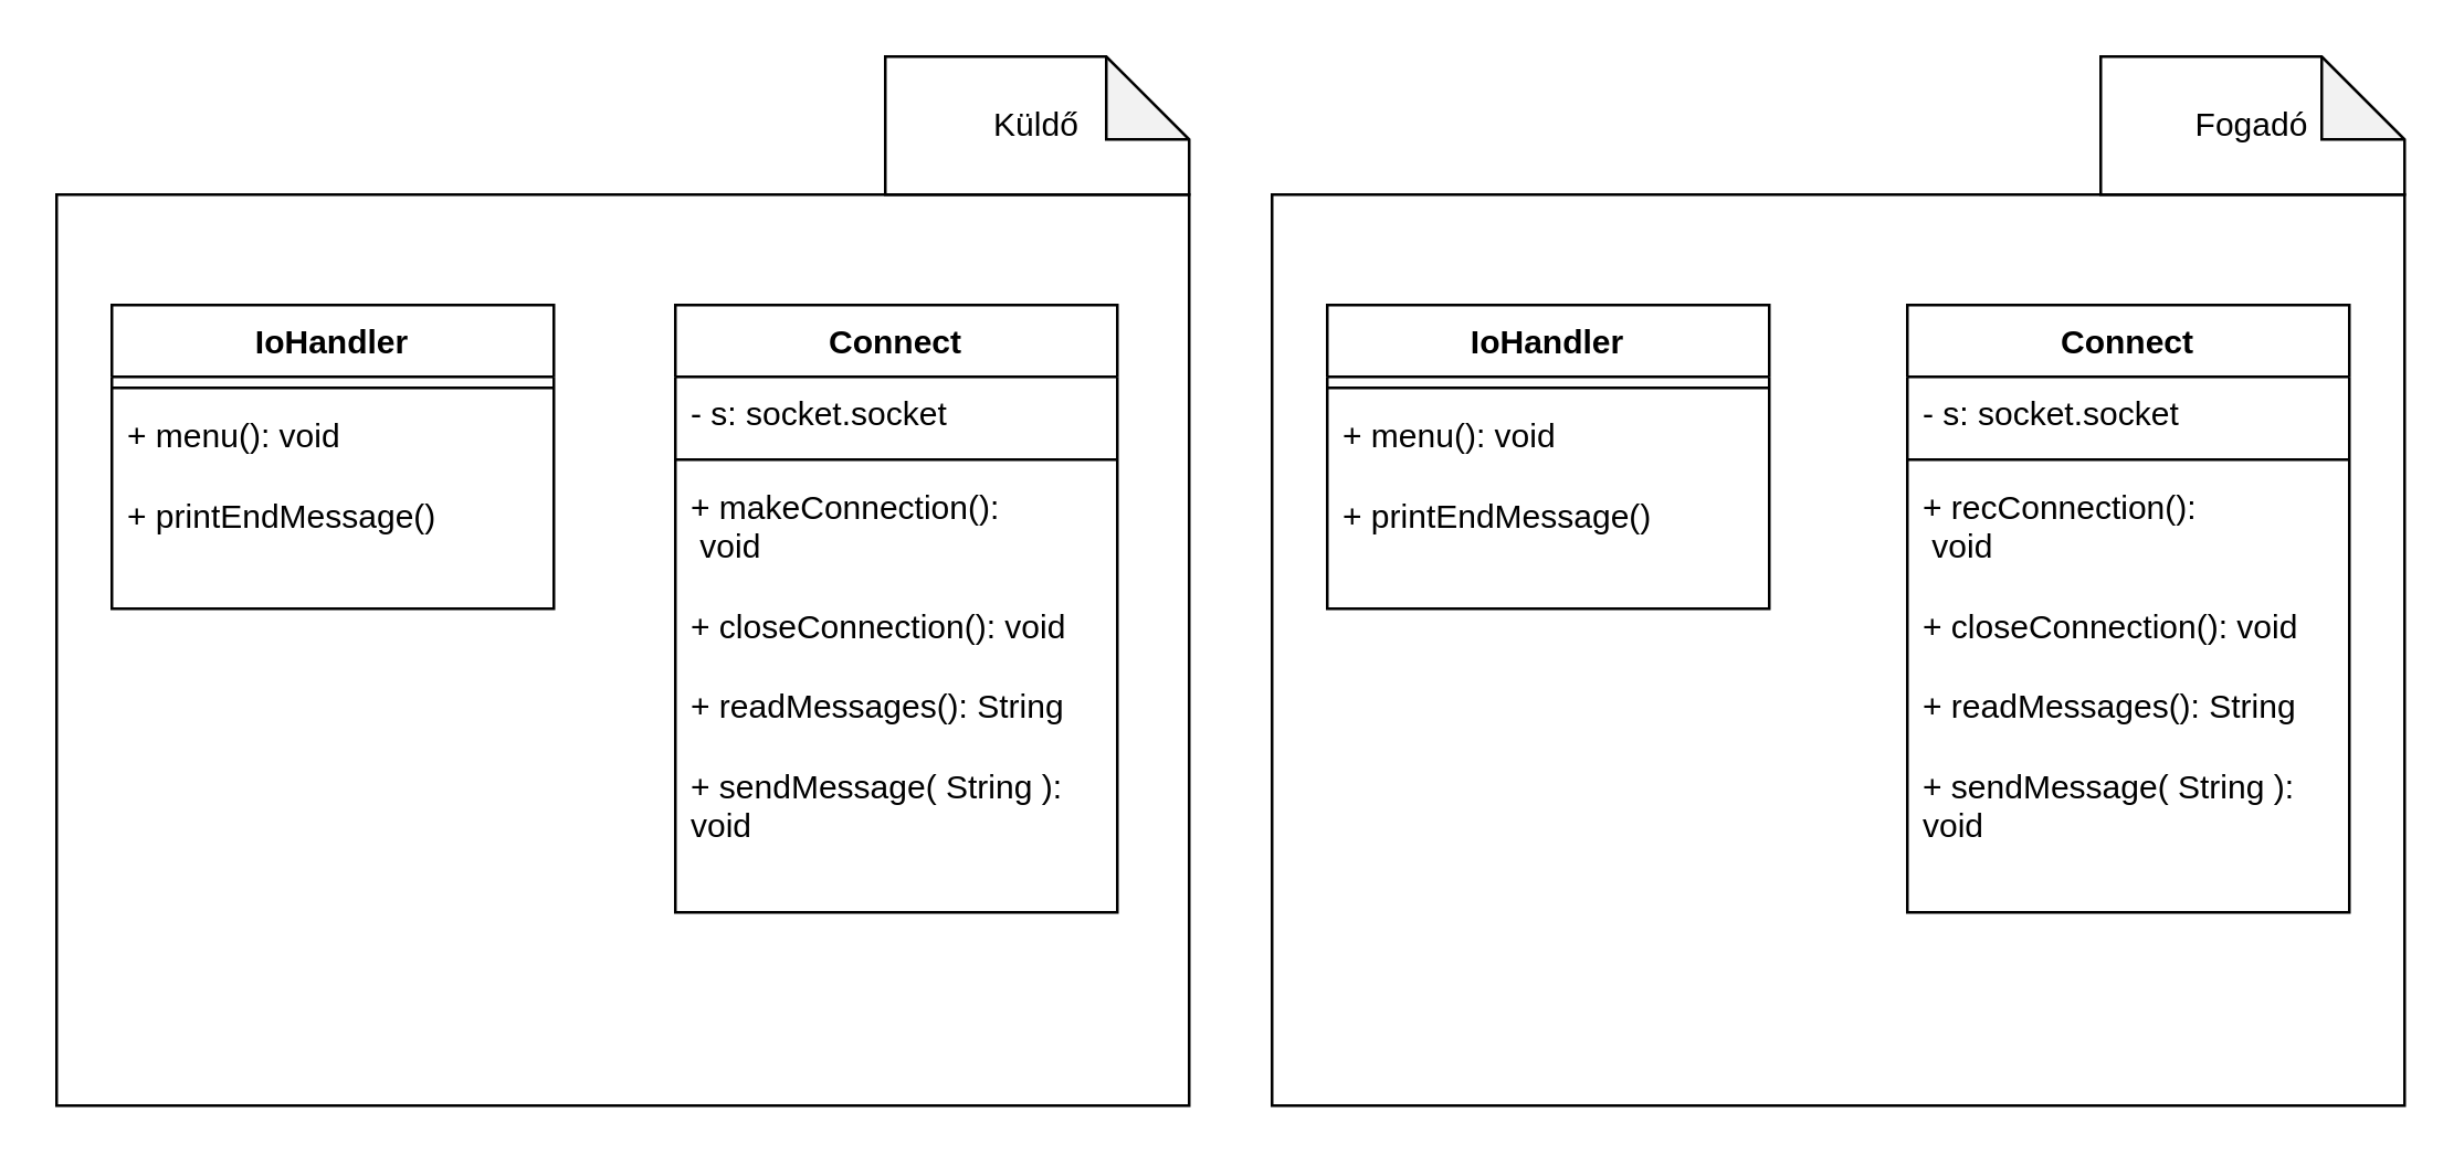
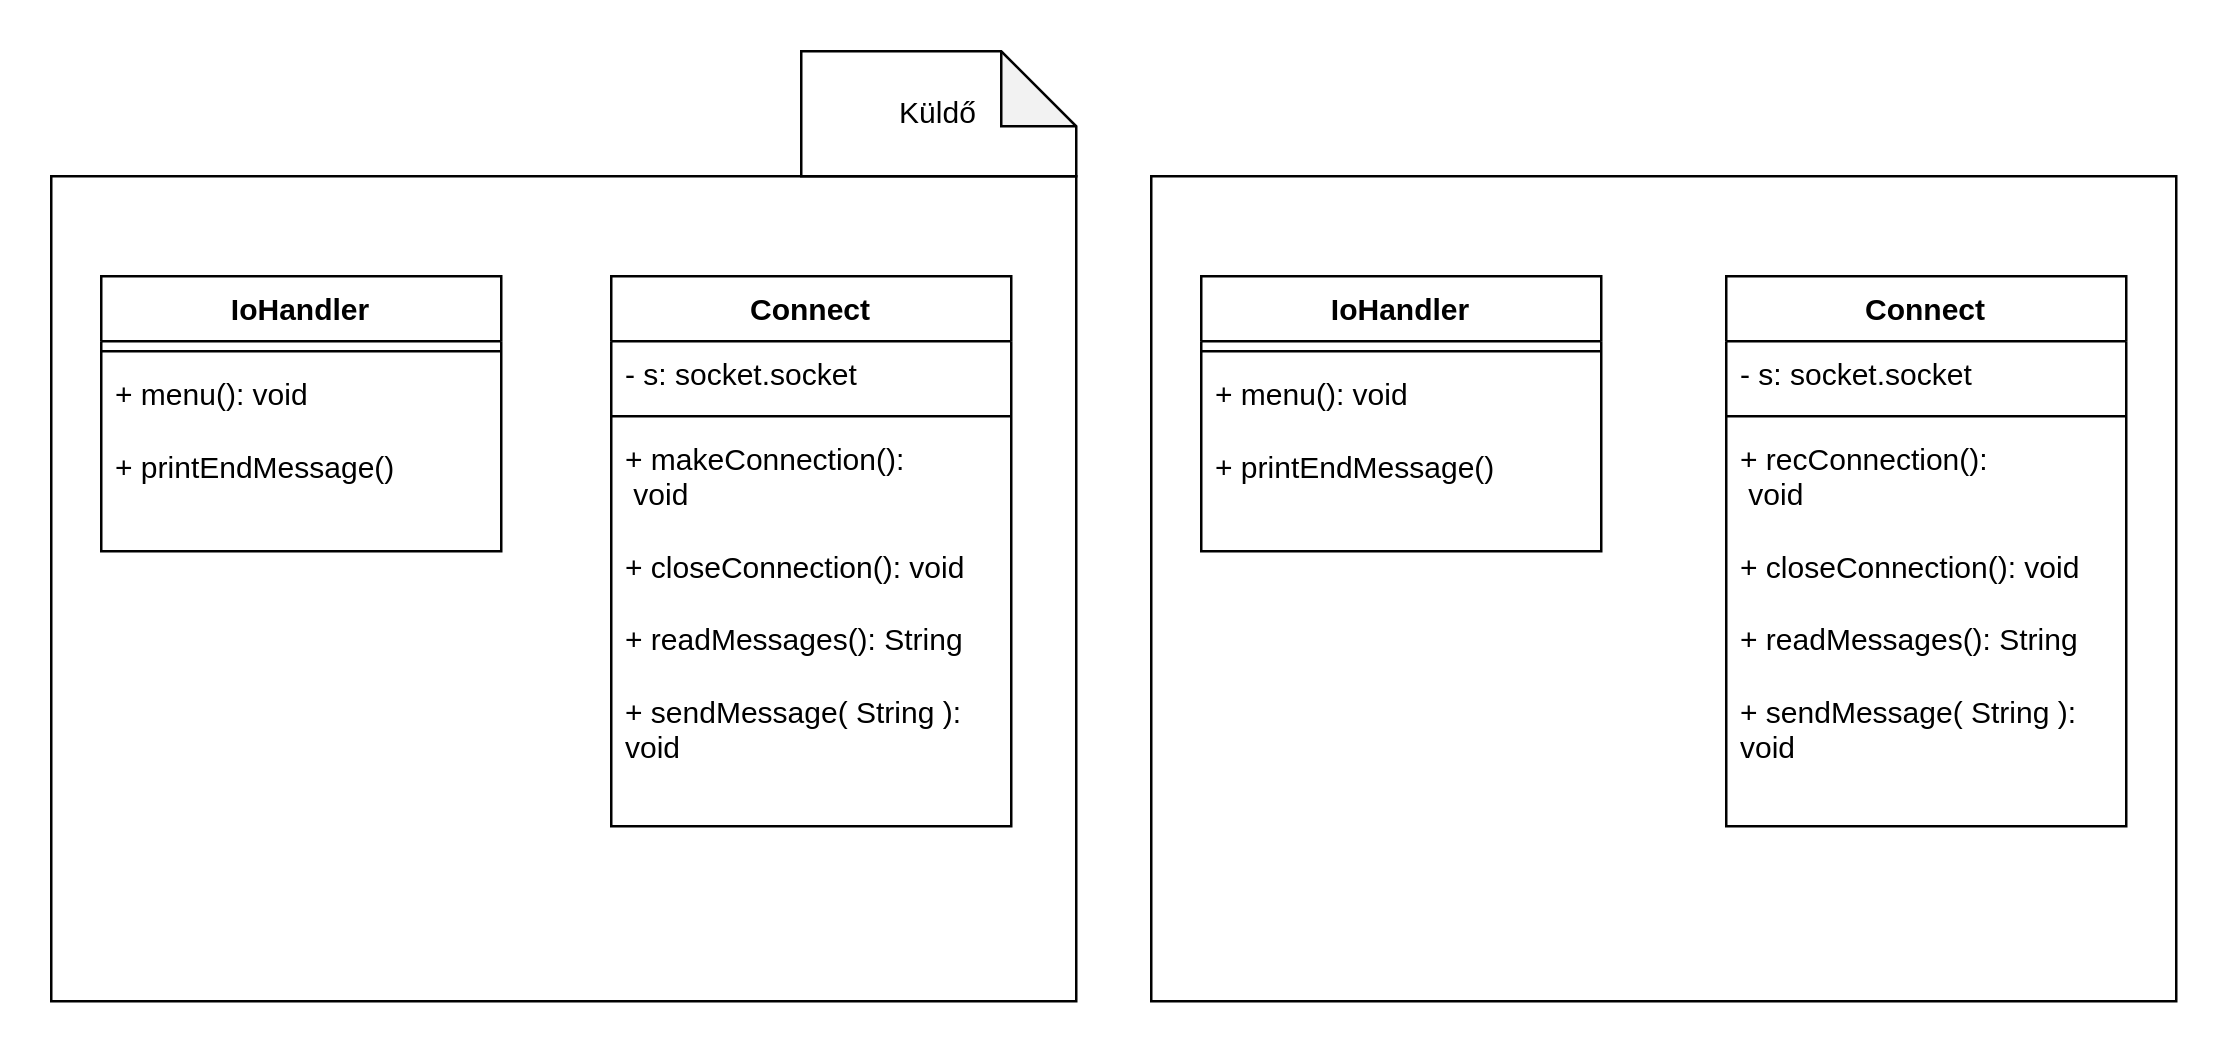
- <mxCell id="11" value="Fogadó" style="shape=note;whiteSpace=wrap;html=1;backgroundOutline=1;darkOpacity=0.05;" parent="1" vertex="1"><mxGeometry x="760" y="20" width="110" height="50" as="geometry" /></mxCell>
